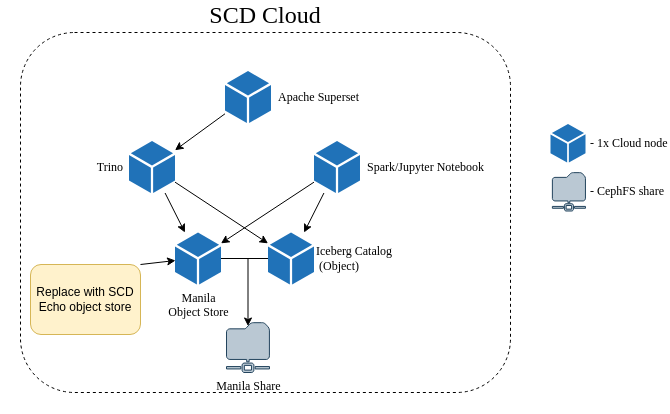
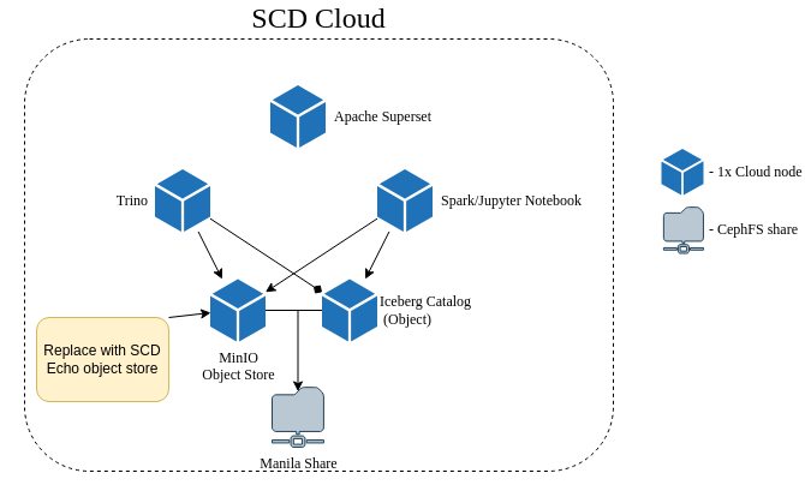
- <mxCell id="16" style="rounded=0;orthogonalLoop=1;jettySize=auto;html=1;" parent="1" source="17" target="11" edge="1"><mxGeometry relative="1" as="geometry" /></mxCell>
- <mxCell id="10" style="rounded=0;orthogonalLoop=1;jettySize=auto;html=1;" parent="1" source="11" target="8" edge="1"><mxGeometry relative="1" as="geometry" /></mxCell>
+ <mxCell id="10" style="rounded=0;orthogonalLoop=1;jettySize=auto;html=1;endArrow=diamond;" parent="1" source="11" target="8" edge="1"><mxGeometry relative="1" as="geometry" /></mxCell>
- <mxCell id="4" value="Manila&lt;div&gt;Object Store&lt;/div&gt;" style="sketch=0;pointerEvents=1;shadow=0;dashed=0;html=1;strokeColor=none;labelPosition=center;verticalLabelPosition=bottom;verticalAlign=top;outlineConnect=0;align=center;shape=mxgraph.office.concepts.node_generic;fillColor=#2072B8;fontFamily=Tahoma;" parent="1" vertex="1"><mxGeometry x="174.5" y="220" width="46" height="52" as="geometry" /></mxCell>
+ <mxCell id="4" value="MinIO&lt;div&gt;Object Store&lt;/div&gt;" style="sketch=0;pointerEvents=1;shadow=0;dashed=0;html=1;strokeColor=none;labelPosition=center;verticalLabelPosition=bottom;verticalAlign=top;outlineConnect=0;align=center;shape=mxgraph.office.concepts.node_generic;fillColor=#2072B8;fontFamily=Tahoma;" parent="1" vertex="1"><mxGeometry x="174.5" y="220" width="46" height="52" as="geometry" /></mxCell>
